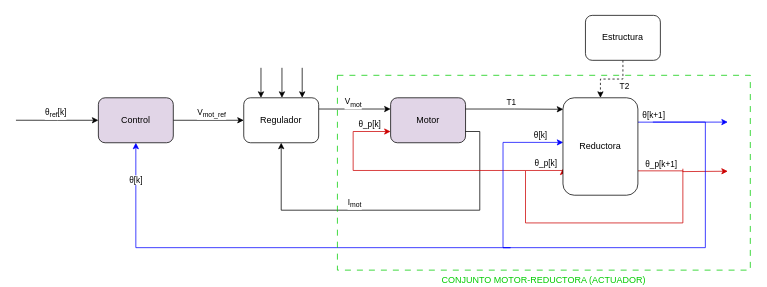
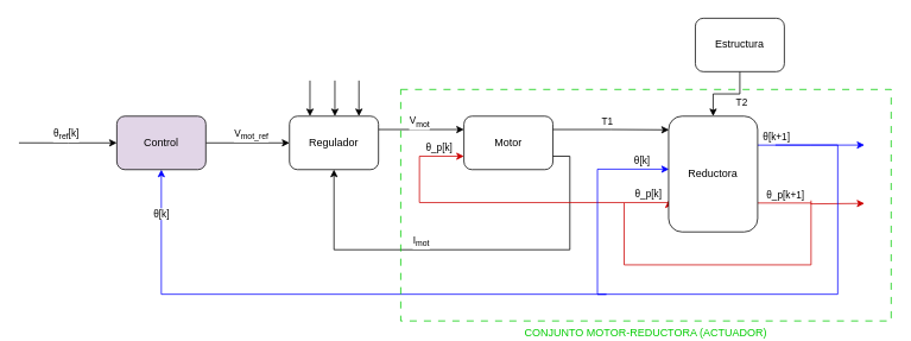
- <mxCell id="27" style="edgeStyle=orthogonalEdgeStyle;rounded=0;orthogonalLoop=1;jettySize=auto;html=1;exitX=0.5;exitY=1;exitDx=0;exitDy=0;entryX=0.5;entryY=0;entryDx=0;entryDy=0;dashed=1;" parent="1" source="29" target="24" edge="1"><mxGeometry relative="1" as="geometry" /></mxCell>
+ <mxCell id="27" style="edgeStyle=orthogonalEdgeStyle;rounded=0;orthogonalLoop=1;jettySize=auto;html=1;exitX=0.5;exitY=1;exitDx=0;exitDy=0;entryX=0.5;entryY=0;entryDx=0;entryDy=0;" parent="1" source="29" target="24" edge="1"><mxGeometry relative="1" as="geometry" /></mxCell>
- <mxCell id="15" value="Motor" style="rounded=1;whiteSpace=wrap;html=1;fillColor=#e1d5e7;" parent="1" vertex="1"><mxGeometry x="520" y="130" width="100" height="60" as="geometry" /></mxCell>
+ <mxCell id="15" value="Motor" style="rounded=1;whiteSpace=wrap;html=1;" parent="1" vertex="1"><mxGeometry x="520" y="130" width="100" height="60" as="geometry" /></mxCell>
